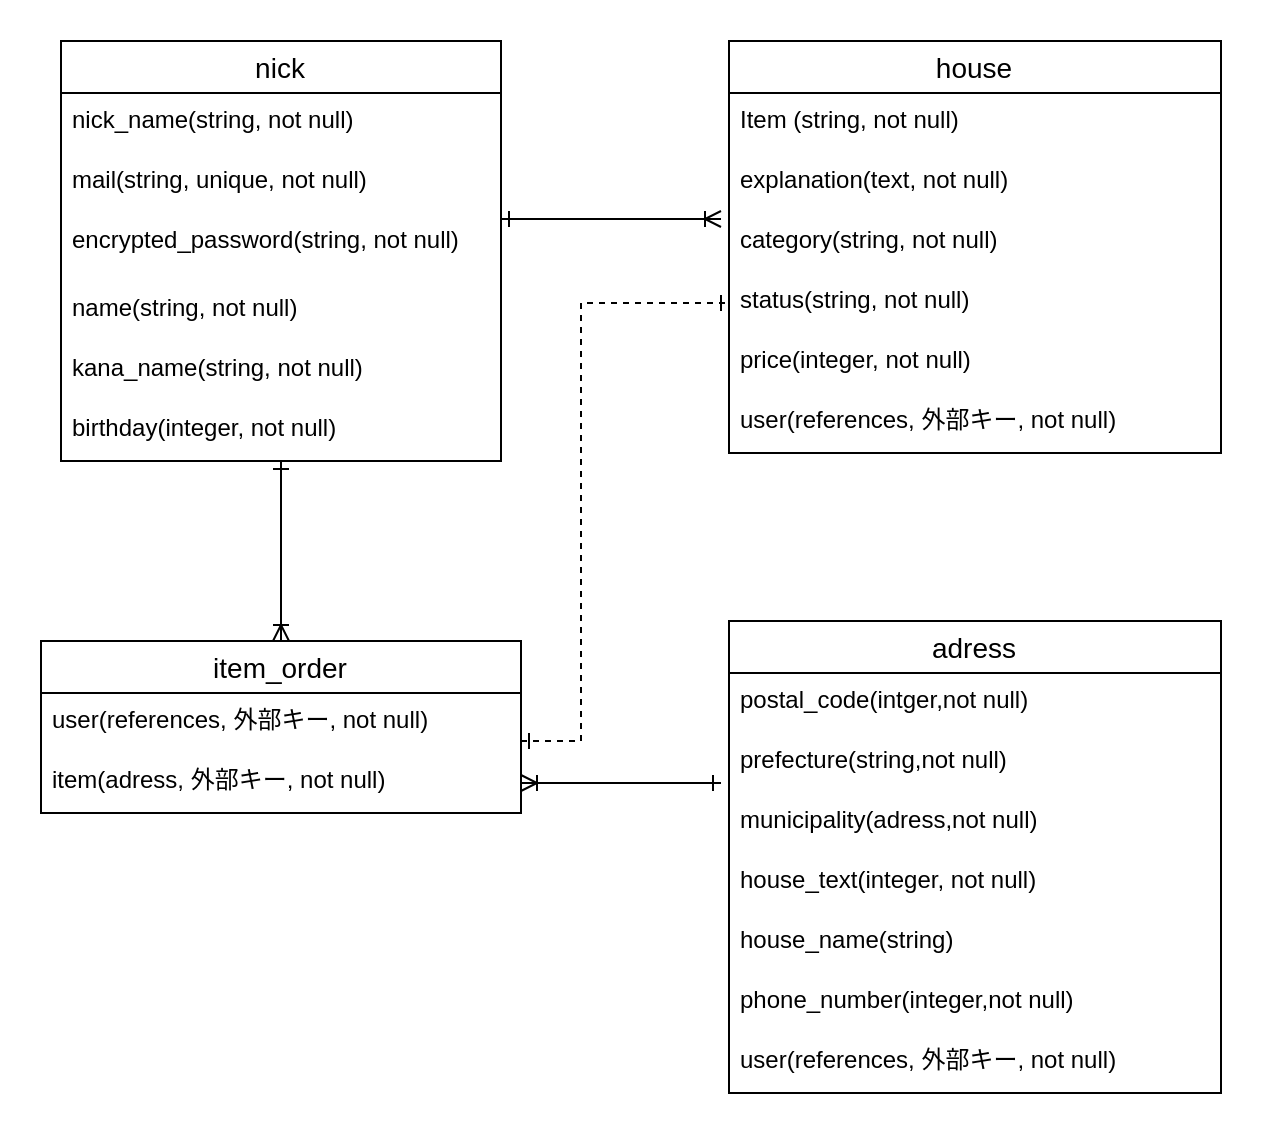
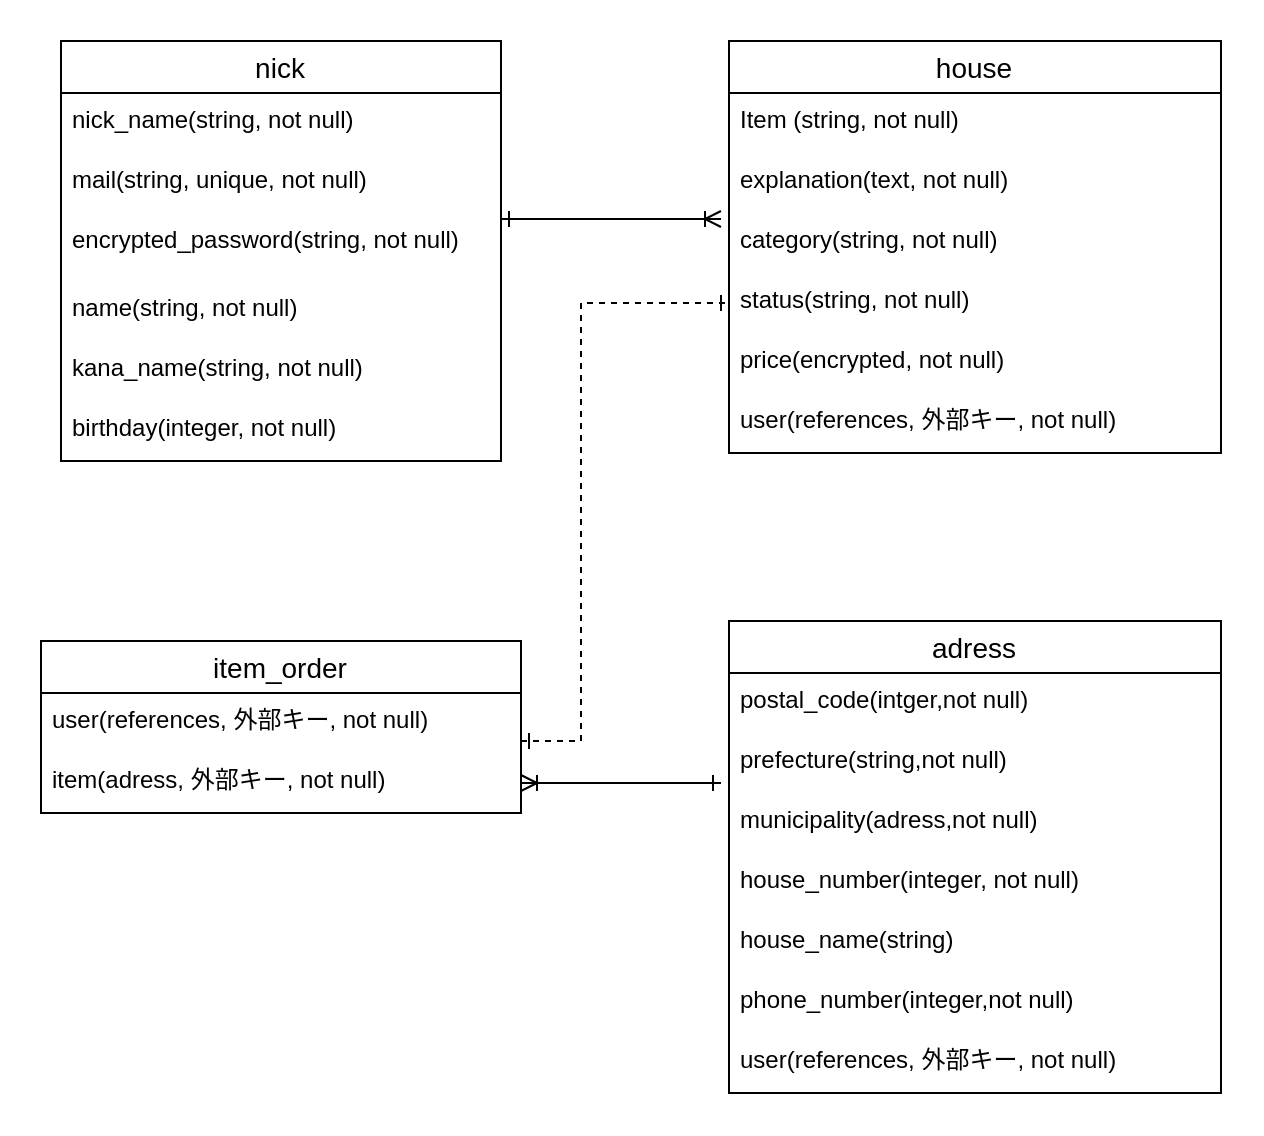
- <mxCell id="15" value="price(integer, not null)" style="text;strokeColor=none;fillColor=none;spacingLeft=4;spacingRight=4;overflow=hidden;rotatable=0;points=[[0,0.5],[1,0.5]];portConstraint=eastwest;fontSize=12;" vertex="1" parent="10"><mxGeometry y="146" width="246" height="30" as="geometry" /></mxCell>
+ <mxCell id="15" value="price(encrypted, not null)" style="text;strokeColor=none;fillColor=none;spacingLeft=4;spacingRight=4;overflow=hidden;rotatable=0;points=[[0,0.5],[1,0.5]];portConstraint=eastwest;fontSize=12;" vertex="1" parent="10"><mxGeometry y="146" width="246" height="30" as="geometry" /></mxCell>
- <mxCell id="2" style="edgeStyle=orthogonalEdgeStyle;rounded=0;html=1;entryX=0.5;entryY=0;entryDx=0;entryDy=0;startArrow=ERone;startFill=0;endArrow=ERoneToMany;endFill=0;" edge="1" parent="1" source="3" target="18"><mxGeometry relative="1" as="geometry"><Array as="points"><mxPoint x="140" y="250" /><mxPoint x="140" y="250" /></Array></mxGeometry></mxCell>
- <mxCell id="25" value="house_text(integer, not null)&#10;" style="text;strokeColor=none;fillColor=none;spacingLeft=4;spacingRight=4;overflow=hidden;rotatable=0;points=[[0,0.5],[1,0.5]];portConstraint=eastwest;fontSize=12;" vertex="1" parent="21"><mxGeometry y="116" width="246" height="30" as="geometry" /></mxCell>
+ <mxCell id="25" value="house_number(integer, not null)&#10;" style="text;strokeColor=none;fillColor=none;spacingLeft=4;spacingRight=4;overflow=hidden;rotatable=0;points=[[0,0.5],[1,0.5]];portConstraint=eastwest;fontSize=12;" vertex="1" parent="21"><mxGeometry y="116" width="246" height="30" as="geometry" /></mxCell>
